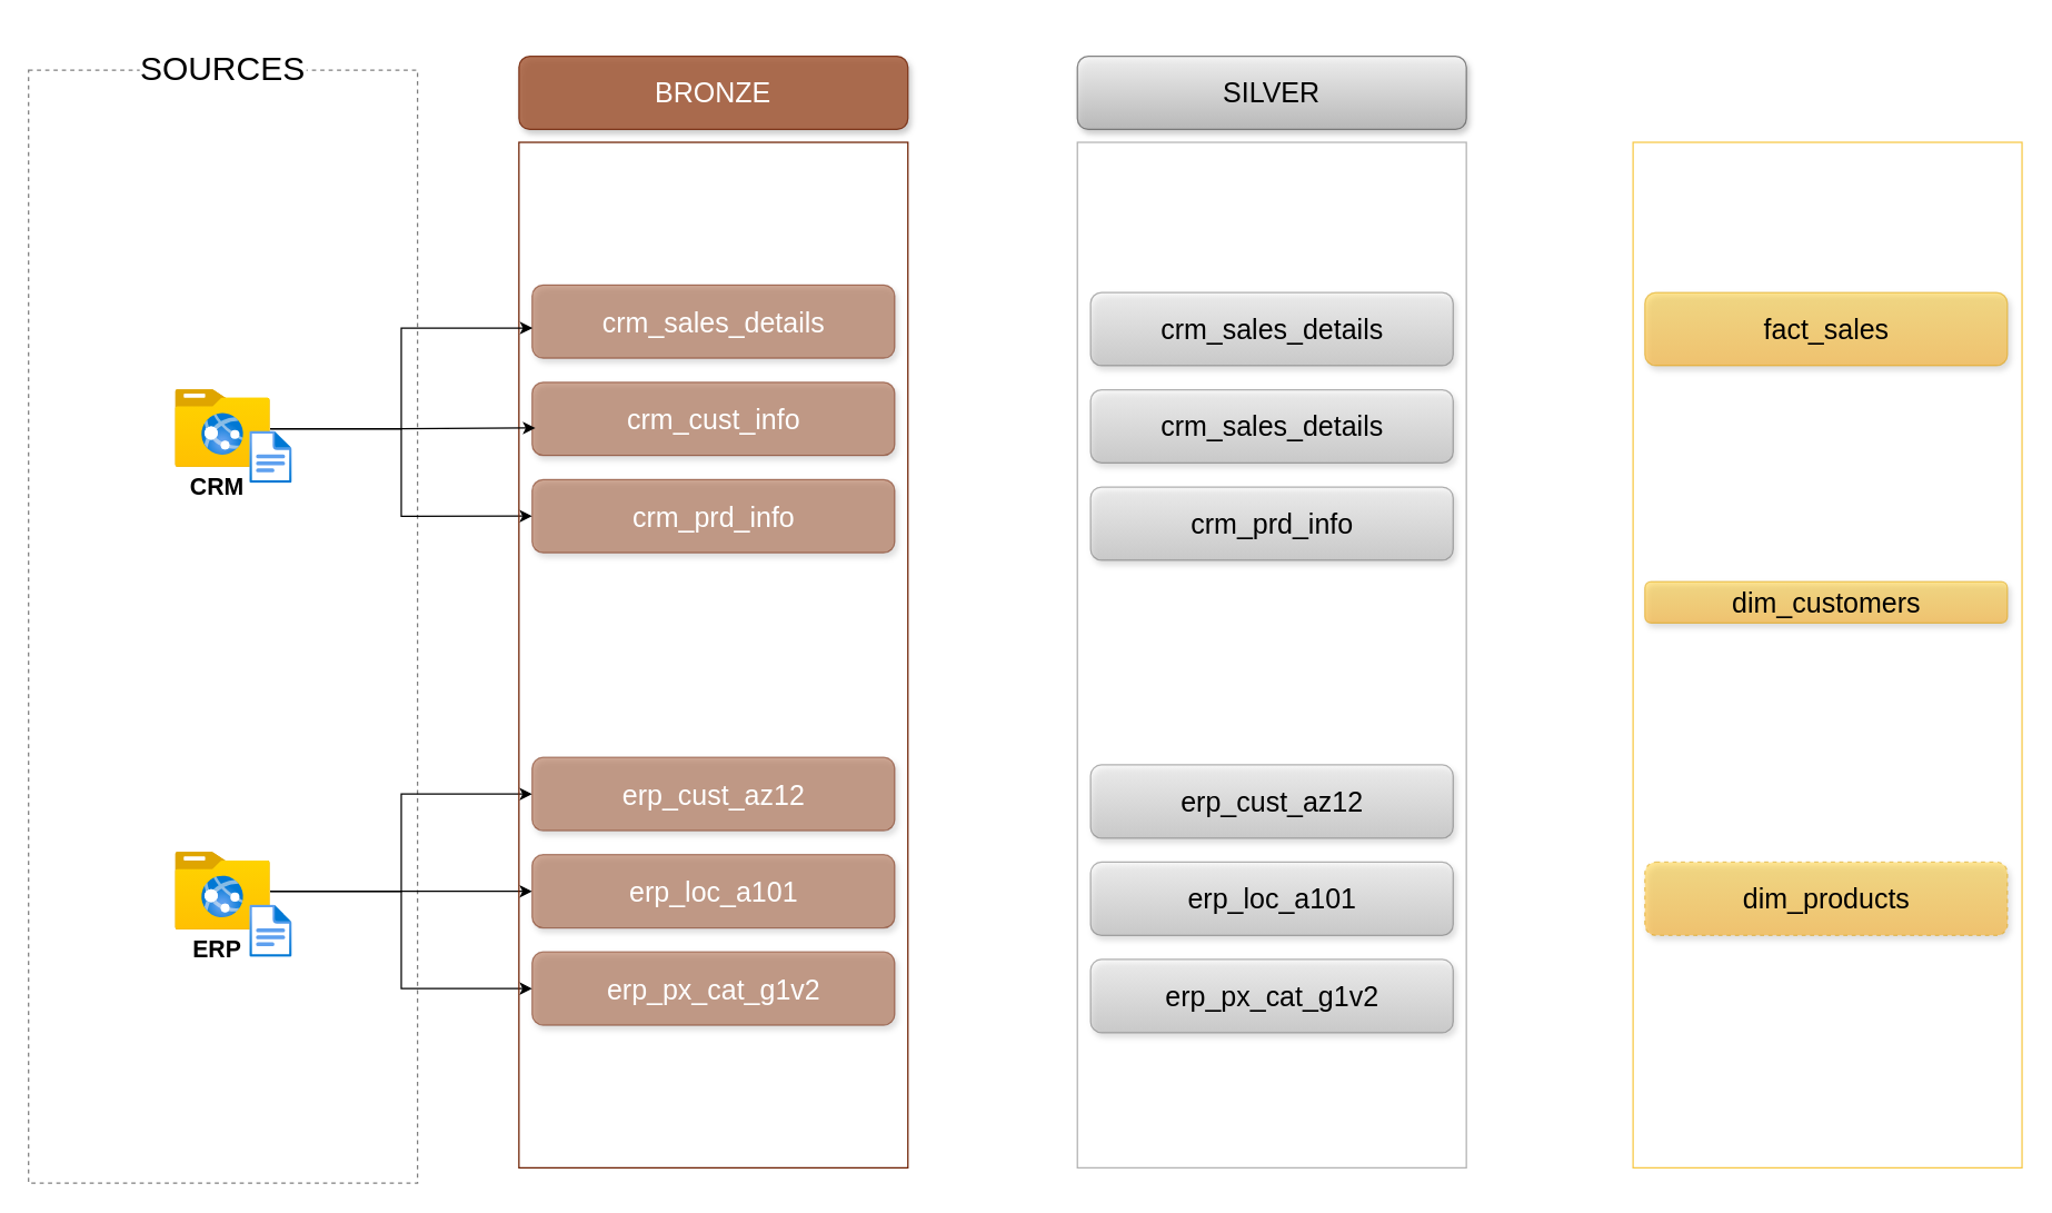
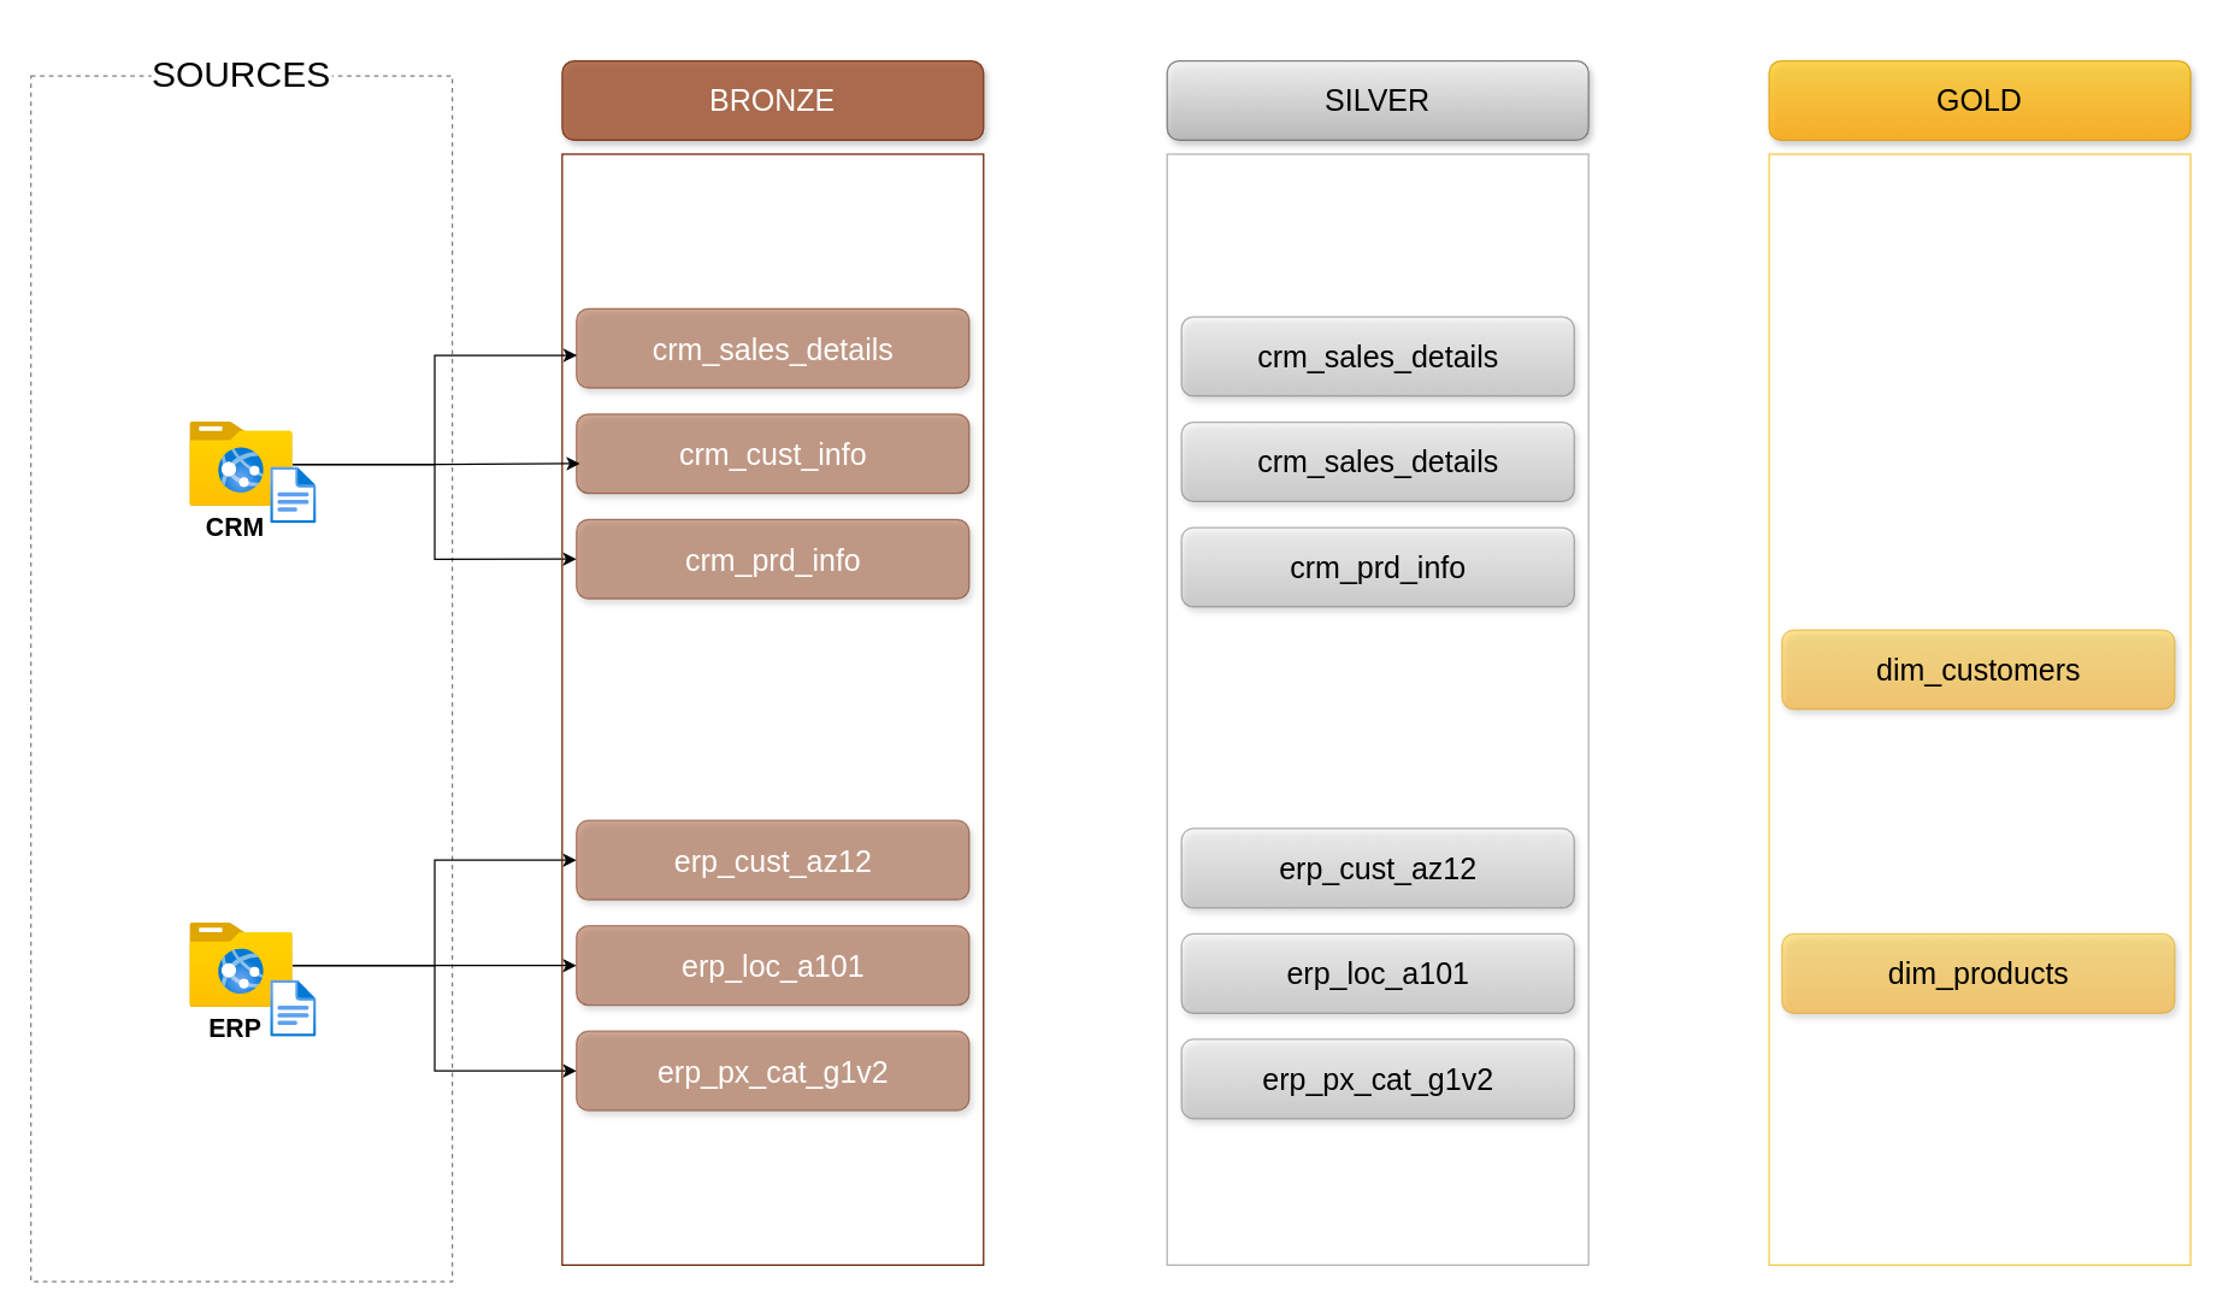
+ <mxCell id="24" value="&lt;font style=&quot;font-size: 20px;&quot;&gt;GOLD&lt;/font&gt;" style="rounded=1;whiteSpace=wrap;html=1;fillColor=#ffcd28;strokeColor=#d79b00;glass=0;shadow=1;fillStyle=auto;opacity=80;gradientColor=#ffa500;" vertex="1" parent="23"><mxGeometry x="10" width="280" height="52.72" as="geometry" /></mxCell>
- <mxCell id="26" value="&lt;font style=&quot;font-size: 20px;&quot;&gt;fact_sales&lt;/font&gt;" style="rounded=1;whiteSpace=wrap;html=1;fillColor=#ffcd28;strokeColor=#d79b00;glass=0;shadow=1;fillStyle=auto;gradientColor=#ffa500;opacity=50;" vertex="1" parent="23"><mxGeometry x="18.5" y="170.003" width="261" height="52.718" as="geometry" /></mxCell>
- <mxCell id="27" value="&lt;font style=&quot;font-size: 20px;&quot;&gt;dim_customers&lt;/font&gt;" style="rounded=1;whiteSpace=wrap;html=1;fillColor=#ffcd28;strokeColor=#d79b00;glass=0;shadow=1;fillStyle=auto;gradientColor=#ffa500;opacity=50;" vertex="1" parent="23"><mxGeometry x="18.5" y="378.003" width="261" height="30" as="geometry" /></mxCell>
+ <mxCell id="27" value="&lt;font style=&quot;font-size: 20px;&quot;&gt;dim_customers&lt;/font&gt;" style="rounded=1;whiteSpace=wrap;html=1;fillColor=#ffcd28;strokeColor=#d79b00;glass=0;shadow=1;fillStyle=auto;gradientColor=#ffa500;opacity=50;" vertex="1" parent="23"><mxGeometry x="18.5" y="378.003" width="261" height="52.718" as="geometry" /></mxCell>
- <mxCell id="28" value="&lt;font style=&quot;font-size: 20px;&quot;&gt;dim_products&lt;/font&gt;" style="rounded=1;whiteSpace=wrap;html=1;fillColor=#ffcd28;strokeColor=#d79b00;glass=0;shadow=1;fillStyle=auto;gradientColor=#ffa500;opacity=50;dashed=1;" vertex="1" parent="23"><mxGeometry x="18.5" y="580.003" width="261" height="52.718" as="geometry" /></mxCell>
+ <mxCell id="28" value="&lt;font style=&quot;font-size: 20px;&quot;&gt;dim_products&lt;/font&gt;" style="rounded=1;whiteSpace=wrap;html=1;fillColor=#ffcd28;strokeColor=#d79b00;glass=0;shadow=1;fillStyle=auto;gradientColor=#ffa500;opacity=50;" vertex="1" parent="23"><mxGeometry x="18.5" y="580.003" width="261" height="52.718" as="geometry" /></mxCell>
